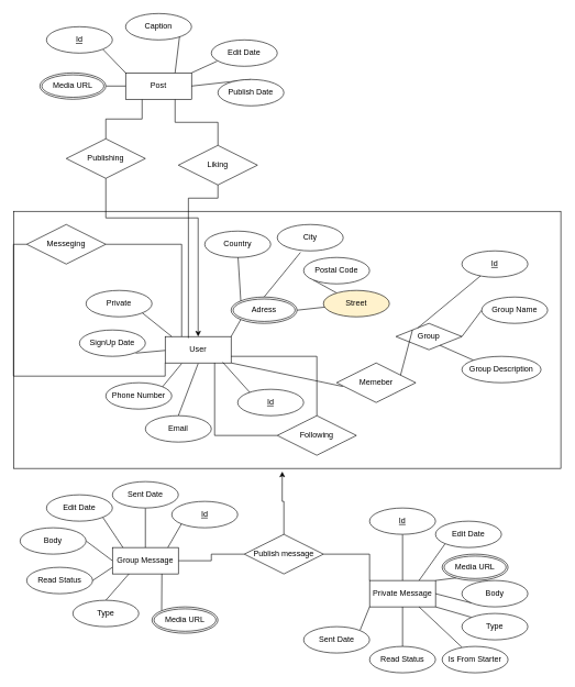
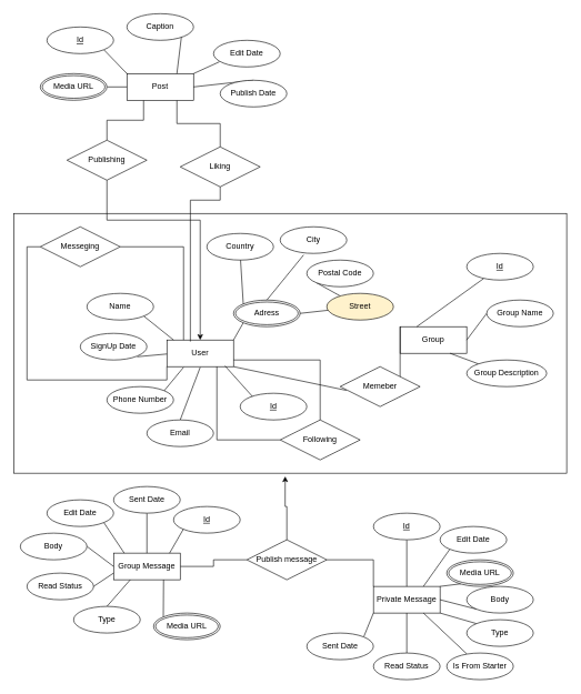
- <mxCell id="82" value="Messeging" style="shape=rhombus;perimeter=rhombusPerimeter;whiteSpace=wrap;html=1;align=center;" vertex="1" parent="1"><mxGeometry x="40" y="340" width="120" height="60" as="geometry" /></mxCell>
+ <mxCell id="82" value="Messeging" style="shape=rhombus;perimeter=rhombusPerimeter;whiteSpace=wrap;html=1;align=center;" vertex="1" parent="1"><mxGeometry x="60" y="340" width="120" height="60" as="geometry" /></mxCell>
- <mxCell id="6" value="&lt;div&gt;Private&lt;/div&gt;" style="ellipse;whiteSpace=wrap;html=1;align=center;" vertex="1" parent="1"><mxGeometry x="130" y="440" width="100" height="40" as="geometry" /></mxCell>
+ <mxCell id="6" value="&lt;div&gt;Name&lt;/div&gt;" style="ellipse;whiteSpace=wrap;html=1;align=center;" vertex="1" parent="1"><mxGeometry x="130" y="440" width="100" height="40" as="geometry" /></mxCell>
- <mxCell id="2" value="&lt;div&gt;Group&lt;/div&gt;" style="rhombus;whiteSpace=wrap;html=1;align=center;" vertex="1" parent="1"><mxGeometry x="600" y="490" width="100" height="40" as="geometry" /></mxCell>
+ <mxCell id="2" value="&lt;div&gt;Group&lt;/div&gt;" style="whiteSpace=wrap;html=1;align=center;" vertex="1" parent="1"><mxGeometry x="600" y="490" width="100" height="40" as="geometry" /></mxCell>
